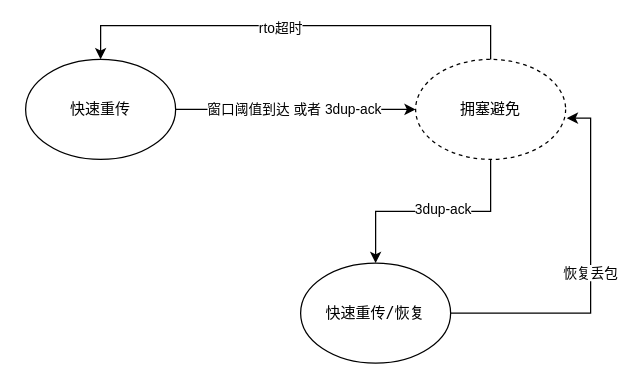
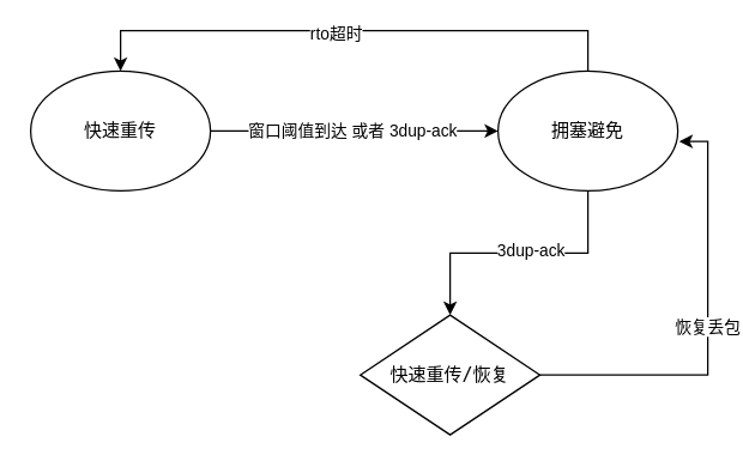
- <mxCell id="9" value="&lt;pre style=&quot;overflow-wrap: break-word&quot;&gt;拥塞避免&lt;/pre&gt;" style="ellipse;whiteSpace=wrap;html=1;strokeColor=default;fillColor=none;dashed=1;" vertex="1" parent="1"><mxGeometry x="332" y="47" width="120" height="80" as="geometry" /></mxCell>
+ <mxCell id="9" value="&lt;pre style=&quot;overflow-wrap: break-word&quot;&gt;拥塞避免&lt;/pre&gt;" style="ellipse;whiteSpace=wrap;html=1;strokeColor=default;fillColor=none;" vertex="1" parent="1"><mxGeometry x="332" y="47" width="120" height="80" as="geometry" /></mxCell>
- <mxCell id="11" value="&lt;pre style=&quot;overflow-wrap: break-word&quot;&gt;快速重传/恢复&lt;/pre&gt;" style="ellipse;whiteSpace=wrap;html=1;strokeColor=default;fillColor=none;" vertex="1" parent="1"><mxGeometry x="240" y="210" width="120" height="80" as="geometry" /></mxCell>
+ <mxCell id="11" value="&lt;pre style=&quot;overflow-wrap: break-word&quot;&gt;快速重传/恢复&lt;/pre&gt;" style="rhombus;whiteSpace=wrap;html=1;strokeColor=default;fillColor=none;" vertex="1" parent="1"><mxGeometry x="240" y="210" width="120" height="80" as="geometry" /></mxCell>
